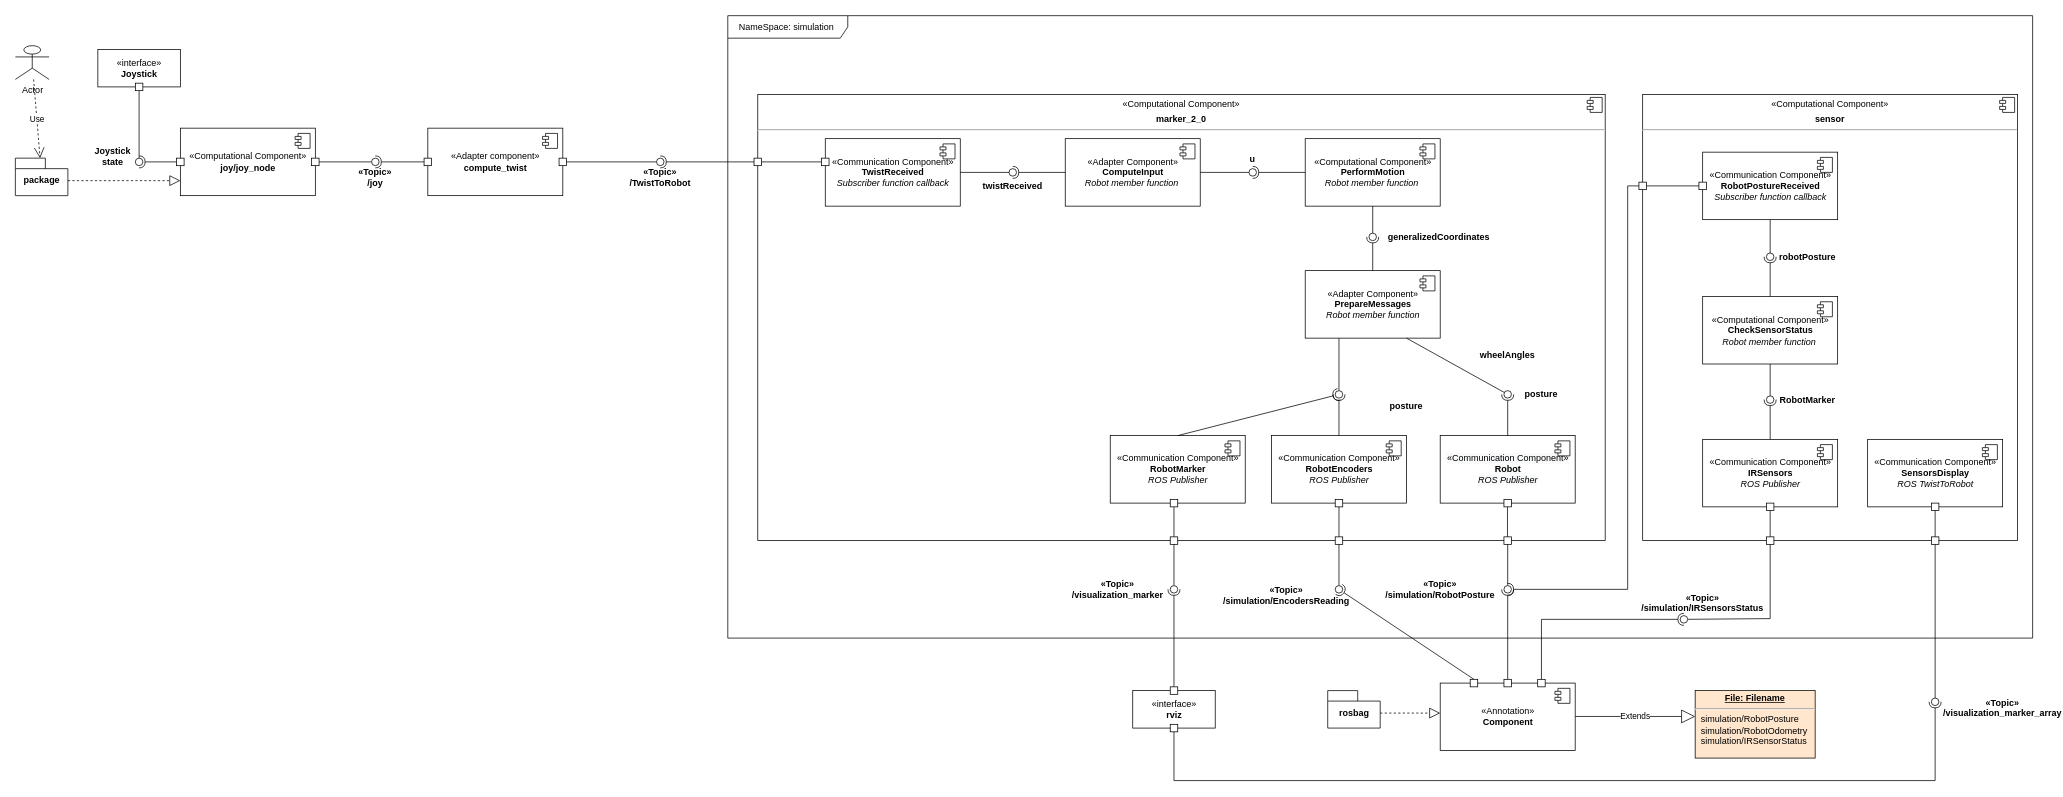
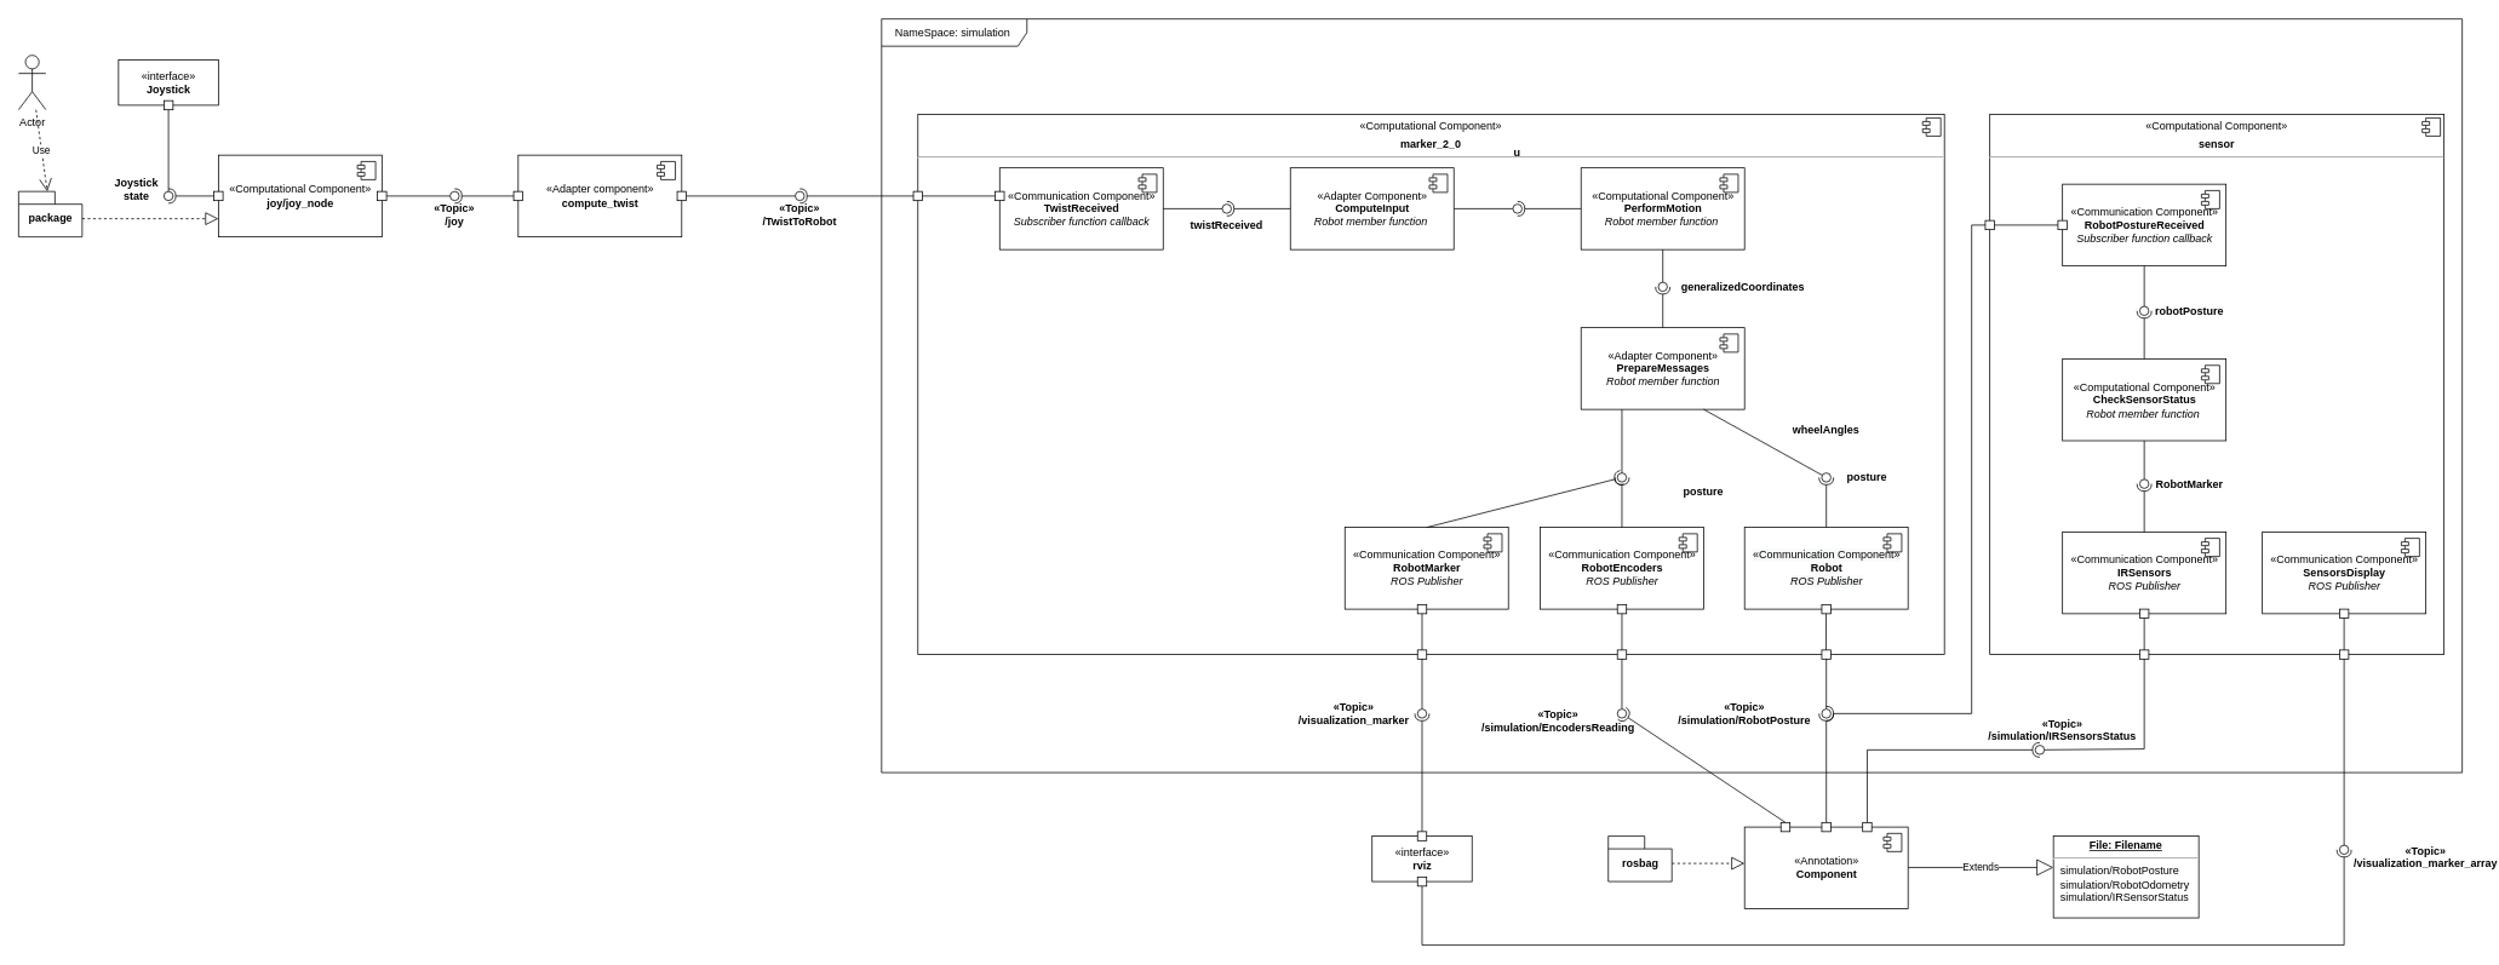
- <mxCell id="2" value="Actor" style="shape=umlActor;verticalLabelPosition=bottom;labelBackgroundColor=#ffffff;verticalAlign=top;html=1;" parent="1" vertex="1"><mxGeometry x="20" y="60" width="45" height="45" as="geometry" /></mxCell>
+ <mxCell id="2" value="Actor" style="shape=umlActor;verticalLabelPosition=bottom;labelBackgroundColor=#ffffff;verticalAlign=top;html=1;" parent="1" vertex="1"><mxGeometry x="20" y="60" width="30" height="60" as="geometry" /></mxCell>
- <mxCell id="40" value="u" style="text;align=center;fontStyle=1;verticalAlign=middle;spacingLeft=3;spacingRight=3;strokeColor=none;rotatable=0;points=[[0,0.5],[1,0.5]];portConstraint=eastwest;" parent="1" vertex="1"><mxGeometry x="1630" y="198" width="80" height="26" as="geometry" /></mxCell>
+ <mxCell id="40" value="u" style="text;align=center;fontStyle=1;verticalAlign=middle;spacingLeft=3;spacingRight=3;strokeColor=none;rotatable=0;points=[[0,0.5],[1,0.5]];portConstraint=eastwest;" parent="1" vertex="1"><mxGeometry x="1630" y="153" width="80" height="26" as="geometry" /></mxCell>
- <mxCell id="128" value="«Communication Component»&lt;br&gt;&lt;b&gt;SensorsDisplay&lt;br&gt;&lt;/b&gt;&lt;i&gt;ROS TwistToRobot&lt;/i&gt;" style="html=1;dropTarget=0;" vertex="1" parent="1"><mxGeometry x="2490" y="585" width="180" height="90" as="geometry" /></mxCell>
+ <mxCell id="128" value="«Communication Component»&lt;br&gt;&lt;b&gt;SensorsDisplay&lt;br&gt;&lt;/b&gt;&lt;i&gt;ROS Publisher&lt;/i&gt;" style="html=1;dropTarget=0;" vertex="1" parent="1"><mxGeometry x="2490" y="585" width="180" height="90" as="geometry" /></mxCell>
- <mxCell id="71" value="&lt;p style=&quot;margin: 0px ; margin-top: 4px ; text-align: center ; text-decoration: underline&quot;&gt;&lt;b&gt;File: Filename&lt;/b&gt;&lt;/p&gt;&lt;hr&gt;&lt;p style=&quot;margin: 0px ; margin-left: 8px&quot;&gt;simulation/RobotPosture&lt;br&gt;simulation/RobotOdometry&lt;br&gt;simulation/IRSensorStatus&lt;/p&gt;" style="verticalAlign=top;align=left;overflow=fill;fontSize=12;fontFamily=Helvetica;html=1;fillColor=#ffe6cc;" parent="1" vertex="1"><mxGeometry x="2260" y="920" width="160" height="90" as="geometry" /></mxCell>
+ <mxCell id="71" value="&lt;p style=&quot;margin: 0px ; margin-top: 4px ; text-align: center ; text-decoration: underline&quot;&gt;&lt;b&gt;File: Filename&lt;/b&gt;&lt;/p&gt;&lt;hr&gt;&lt;p style=&quot;margin: 0px ; margin-left: 8px&quot;&gt;simulation/RobotPosture&lt;br&gt;simulation/RobotOdometry&lt;br&gt;simulation/IRSensorStatus&lt;/p&gt;" style="verticalAlign=top;align=left;overflow=fill;fontSize=12;fontFamily=Helvetica;html=1;" parent="1" vertex="1"><mxGeometry x="2260" y="920" width="160" height="90" as="geometry" /></mxCell>
